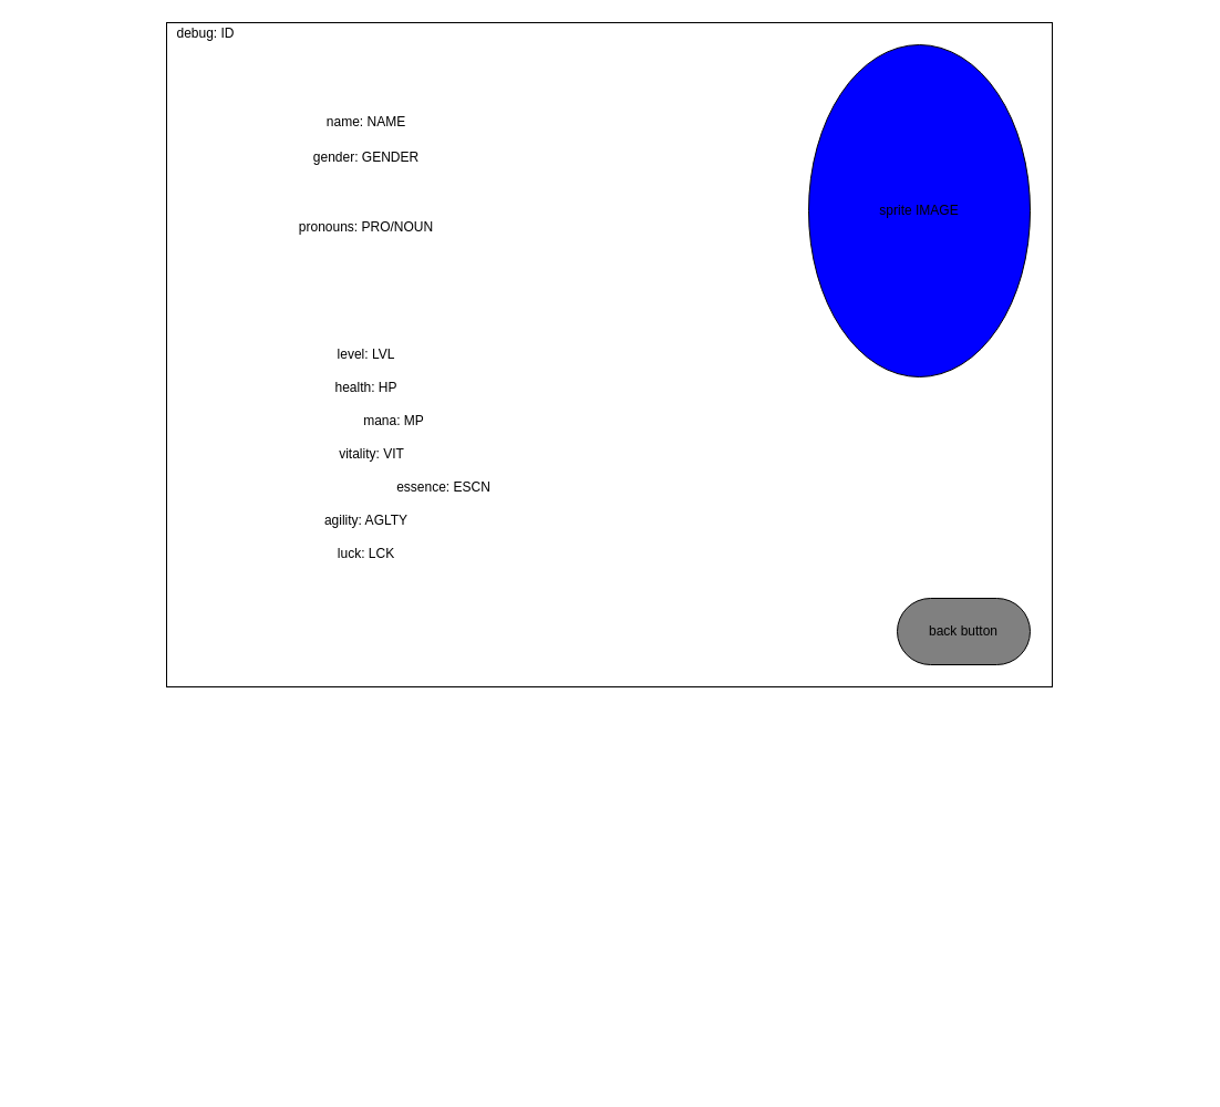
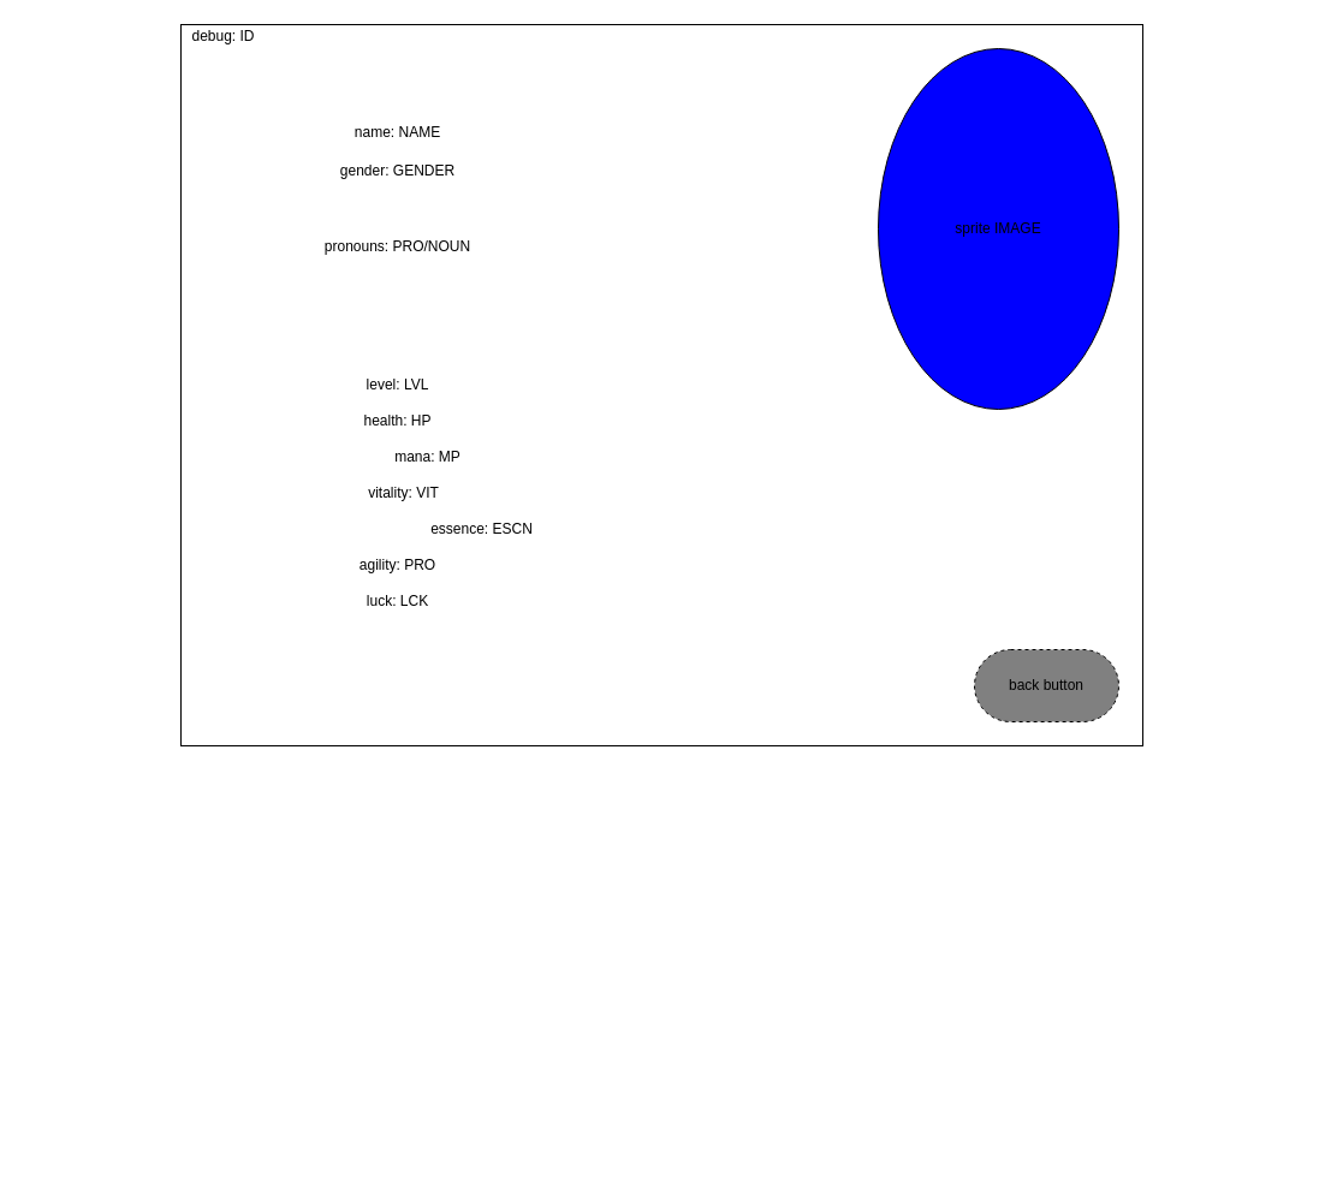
- <mxCell id="13" value="agility: AGLTY" style="text;html=1;resizable=0;autosize=1;align=center;verticalAlign=middle;points=[];fillColor=none;strokeColor=none;rounded=0;" parent="1" vertex="1"><mxGeometry x="285" y="460" width="90" height="20" as="geometry" /></mxCell>
+ <mxCell id="13" value="agility: PRO" style="text;html=1;resizable=0;autosize=1;align=center;verticalAlign=middle;points=[];fillColor=none;strokeColor=none;rounded=0;" parent="1" vertex="1"><mxGeometry x="285" y="460" width="90" height="20" as="geometry" /></mxCell>
- <mxCell id="3" value="back button" style="whiteSpace=wrap;html=1;rounded=1;arcSize=50;fillColor=grey" vertex="1" parent="1"><mxGeometry x="810" y="540" width="120" height="60" as="geometry" /></mxCell>
+ <mxCell id="3" value="back button" style="whiteSpace=wrap;html=1;rounded=1;arcSize=50;fillColor=grey;dashed=1;" vertex="1" parent="1"><mxGeometry x="810" y="540" width="120" height="60" as="geometry" /></mxCell>
